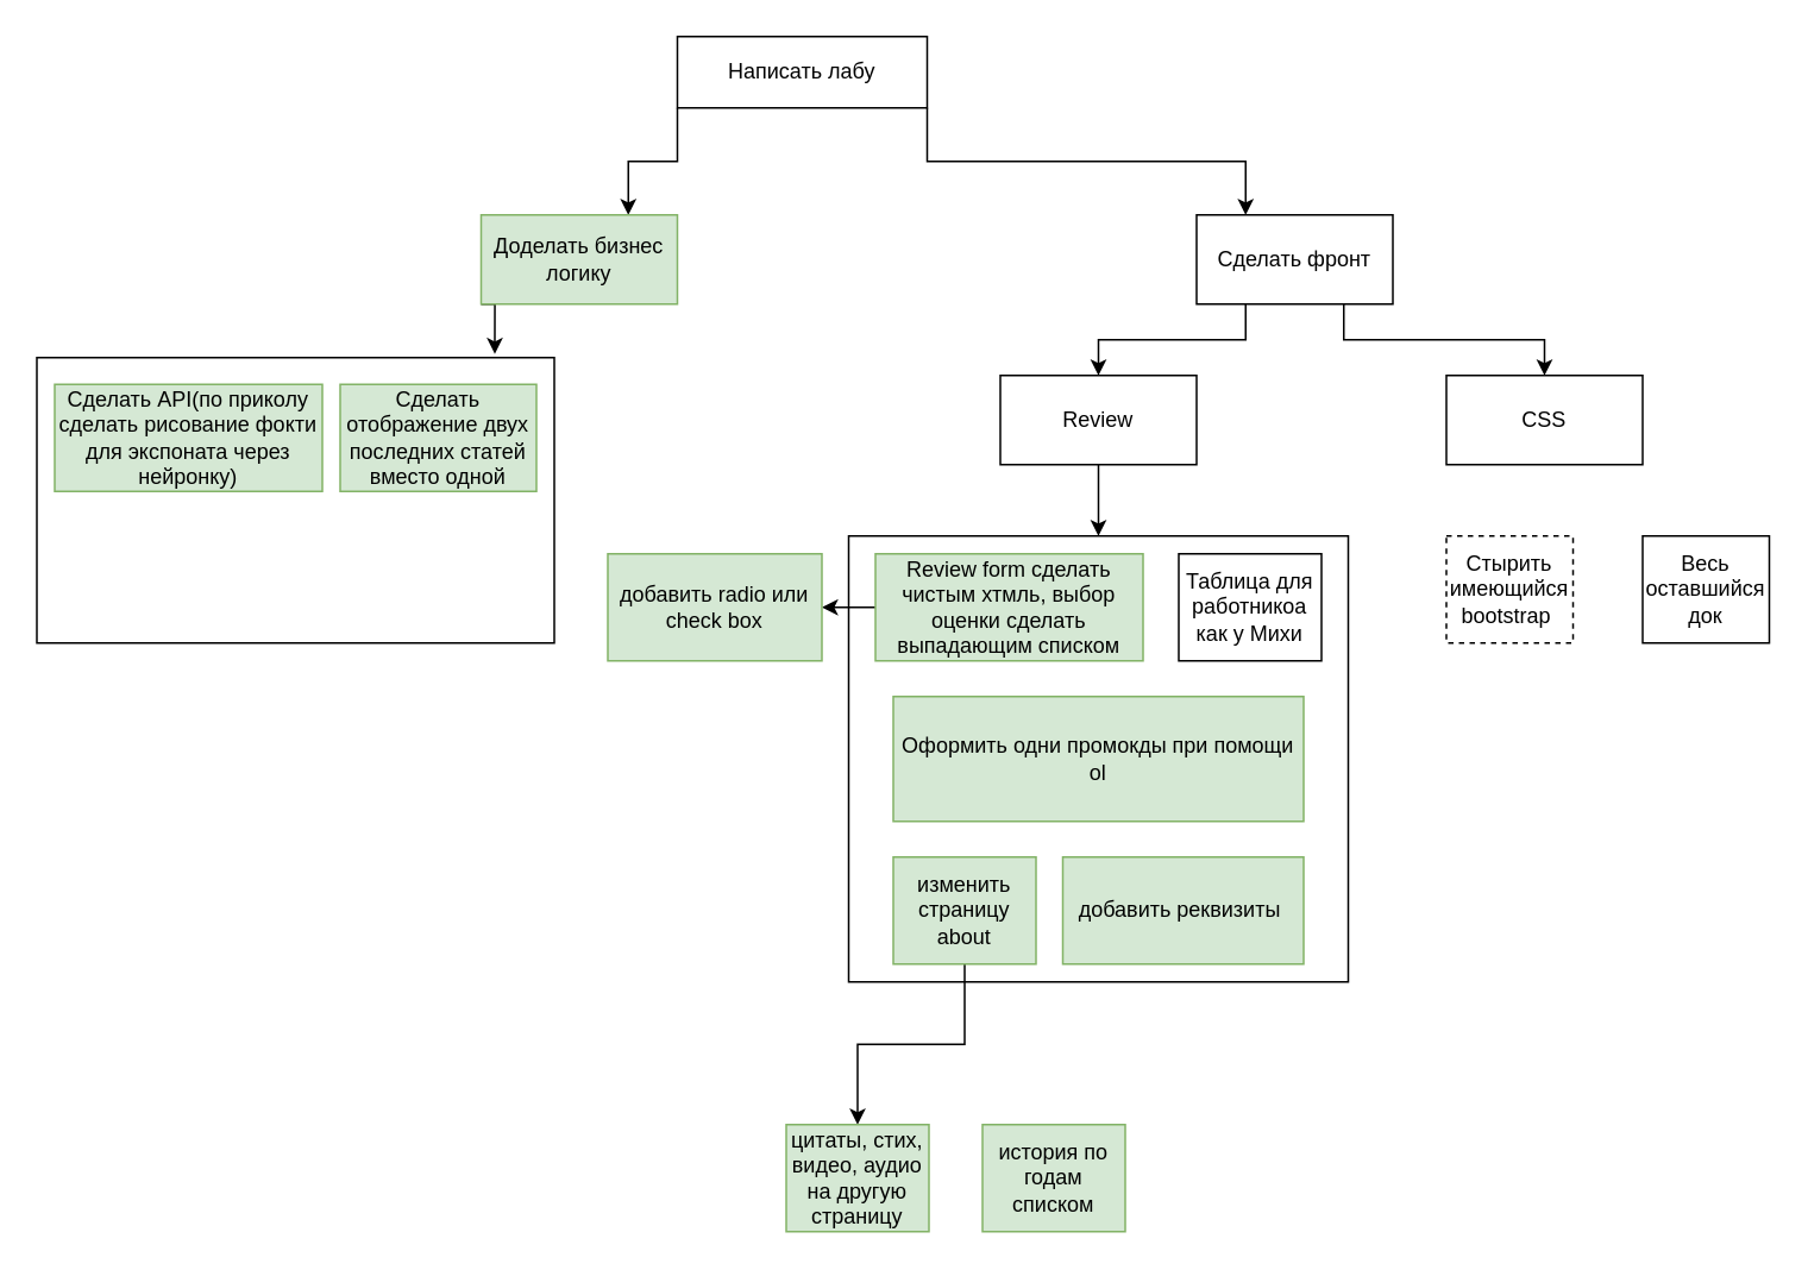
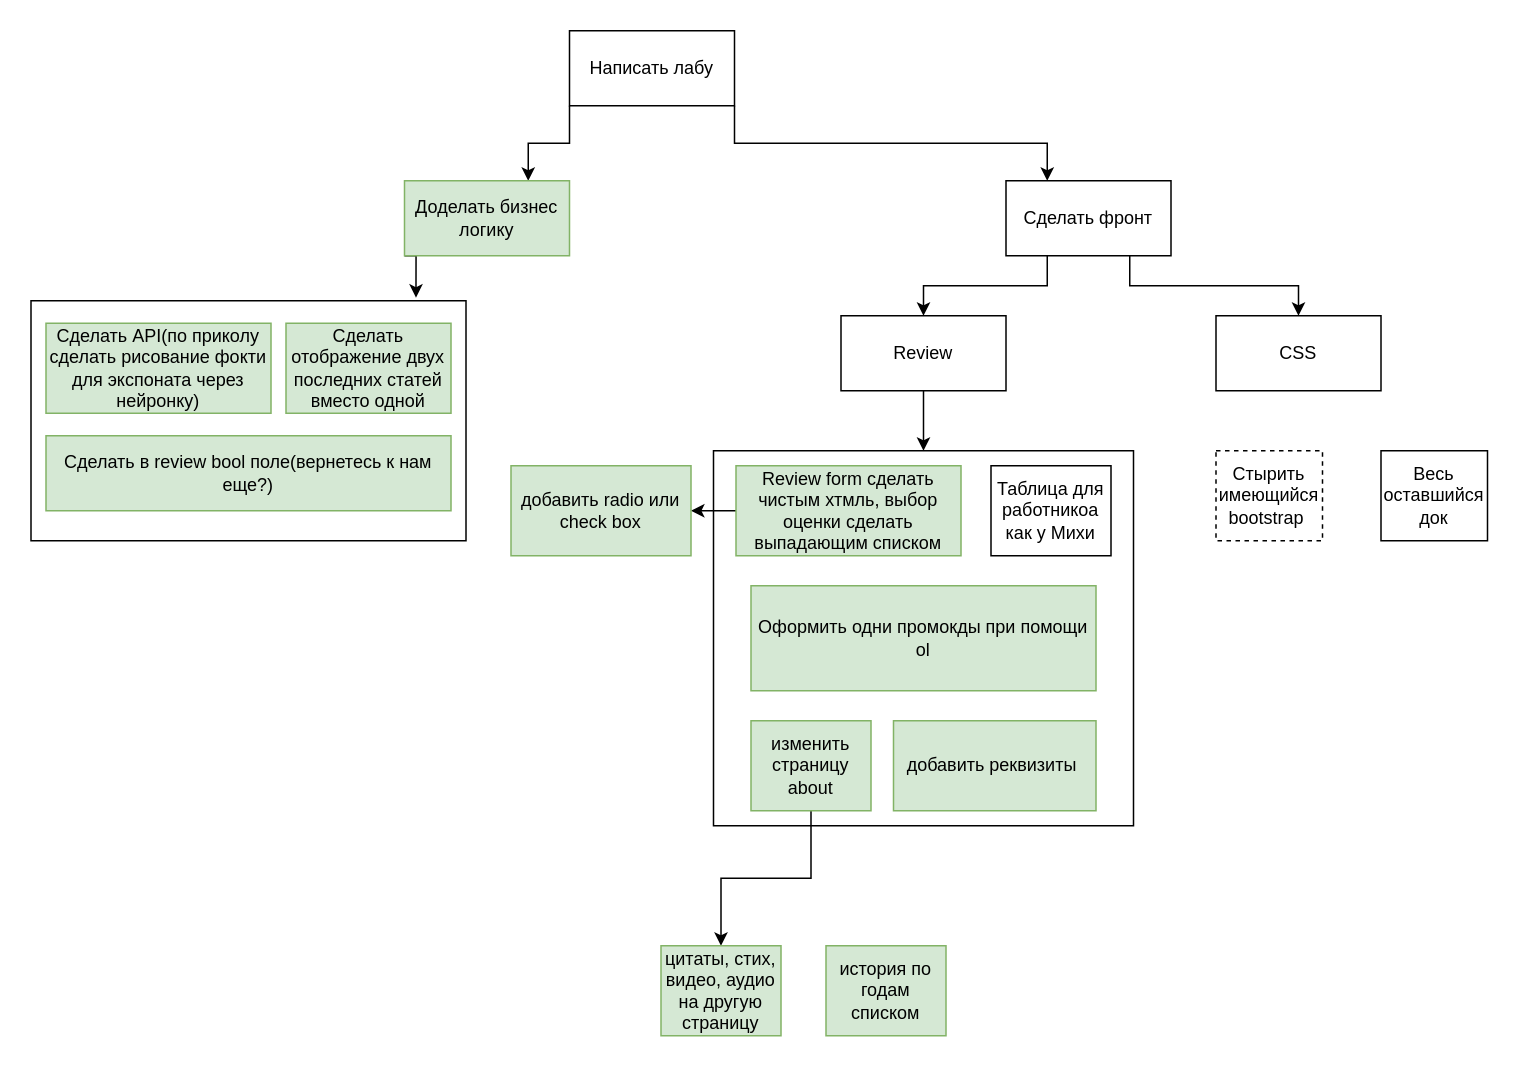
- <mxCell id="6" value="Написать лабу" style="html=1;whiteSpace=wrap;" parent="1" vertex="1"><mxGeometry x="379" y="20" width="140" height="40" as="geometry" /></mxCell>
+ <mxCell id="6" value="Написать лабу" style="html=1;whiteSpace=wrap;" parent="1" vertex="1"><mxGeometry x="379" y="20" width="110" height="50" as="geometry" /></mxCell>
+ <mxCell id="14" value="Сделать в review bool поле(вернетесь к нам еще?)" style="html=1;whiteSpace=wrap;fillColor=#d5e8d4;strokeColor=#82b366;" parent="1" vertex="1"><mxGeometry x="30" y="290" width="270" height="50" as="geometry" /></mxCell>
